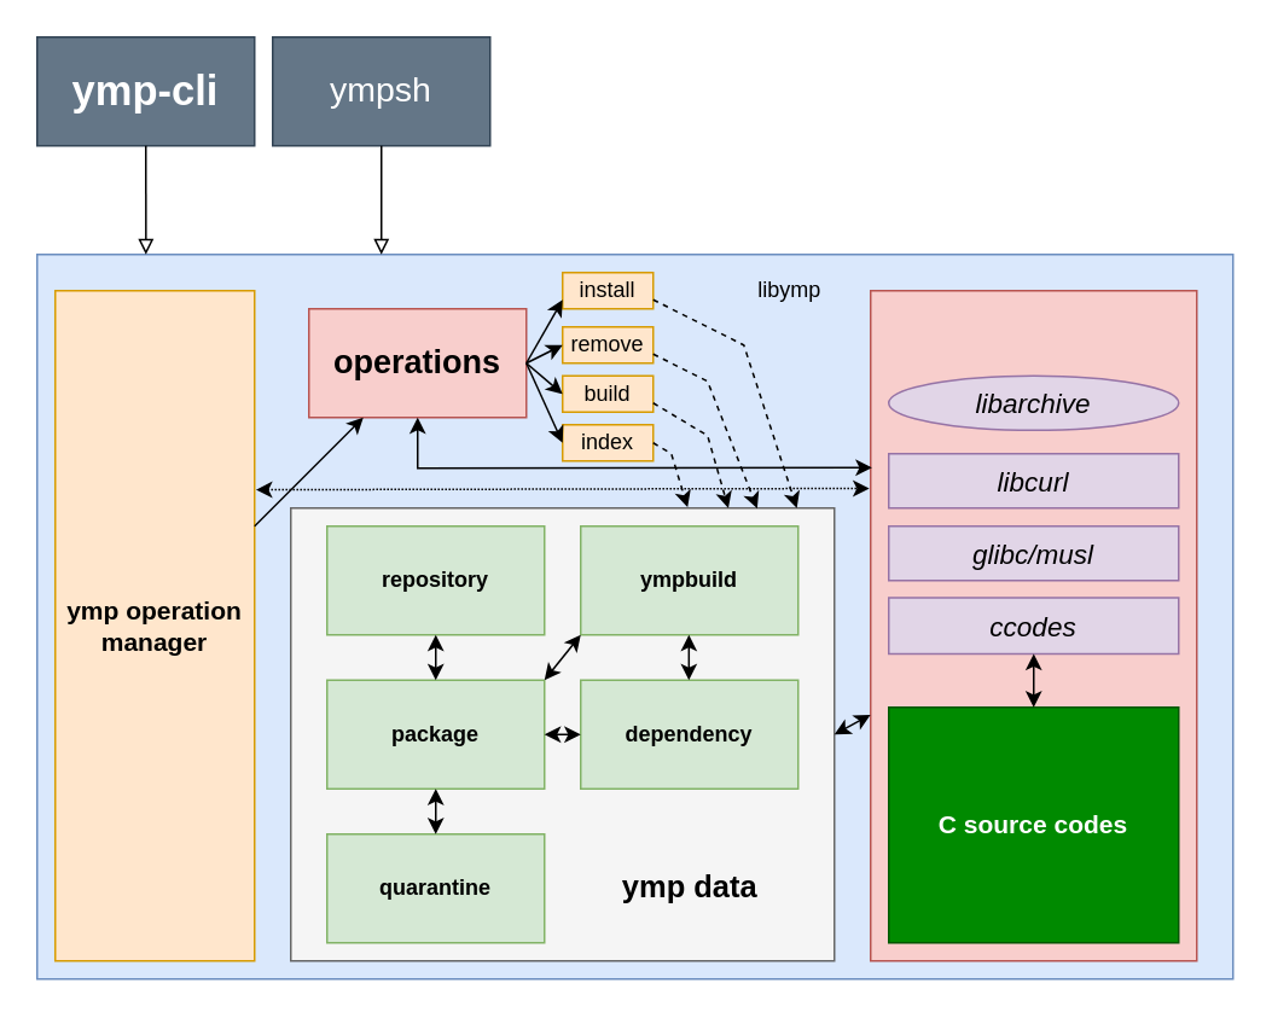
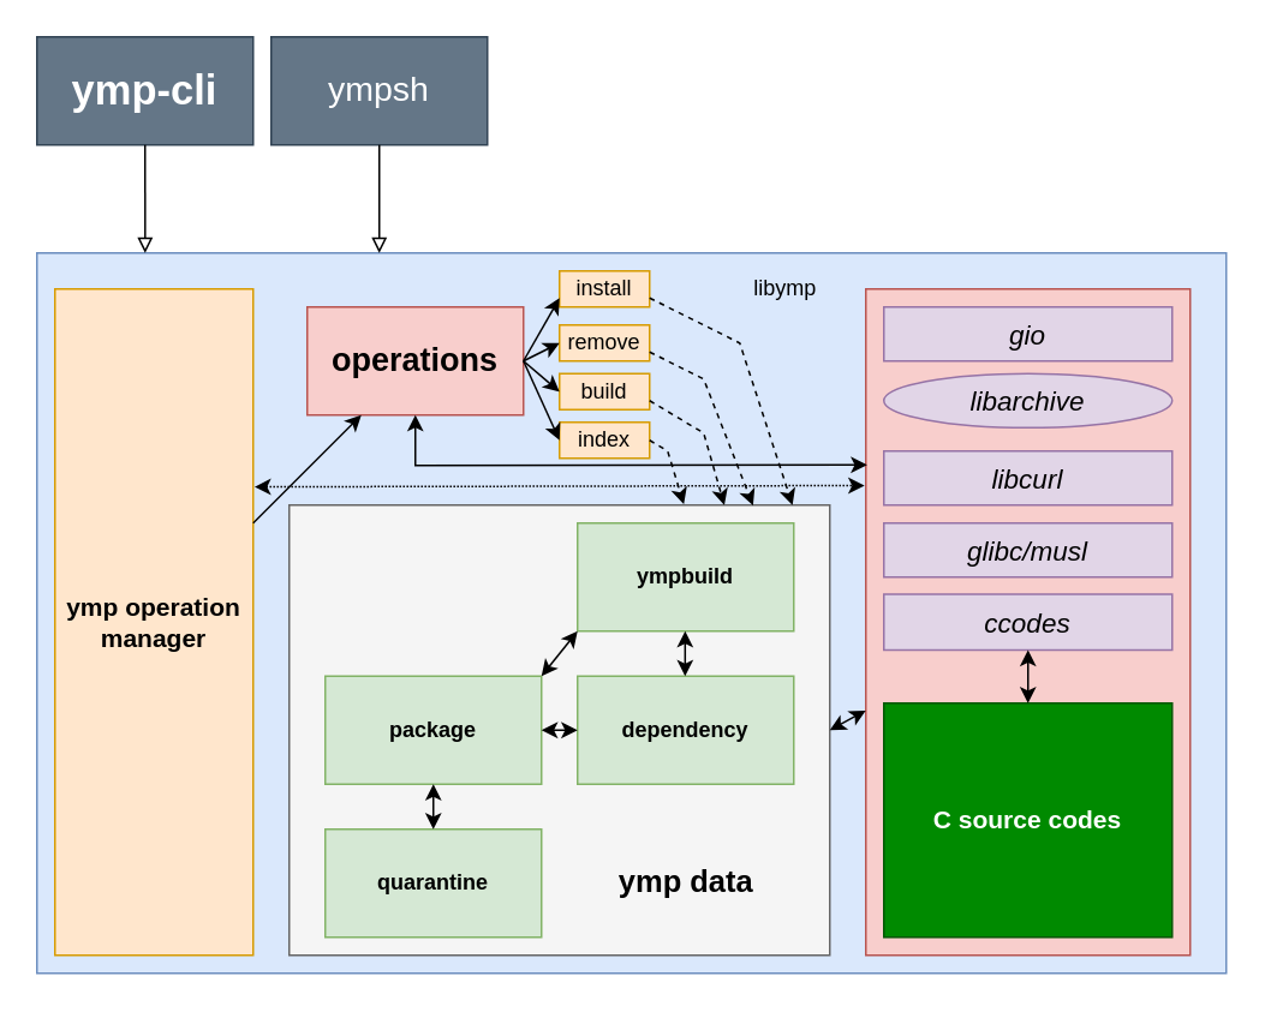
+ <mxCell id="40" value="gio" style="rounded=0;whiteSpace=wrap;html=1;fontSize=15;fontStyle=2;fillColor=#e1d5e7;strokeColor=#9673a6;" parent="1" vertex="1"><mxGeometry x="490" y="170" width="160" height="30" as="geometry" /></mxCell>
- <mxCell id="17" value="repository" style="rounded=0;whiteSpace=wrap;html=1;fontStyle=1;fillColor=#d5e8d4;strokeColor=#82b366;" parent="1" vertex="1"><mxGeometry x="180" y="290" width="120" height="60" as="geometry" /></mxCell>
- <mxCell id="19" value="" style="endArrow=classic;startArrow=classic;html=1;rounded=0;exitX=0.5;exitY=1;exitDx=0;exitDy=0;entryX=0.5;entryY=0;entryDx=0;entryDy=0;" parent="1" source="17" target="18" edge="1"><mxGeometry width="50" height="50" relative="1" as="geometry"><mxPoint x="260" y="340" as="sourcePoint" /><mxPoint x="310" y="290" as="targetPoint" /></mxGeometry></mxCell>
